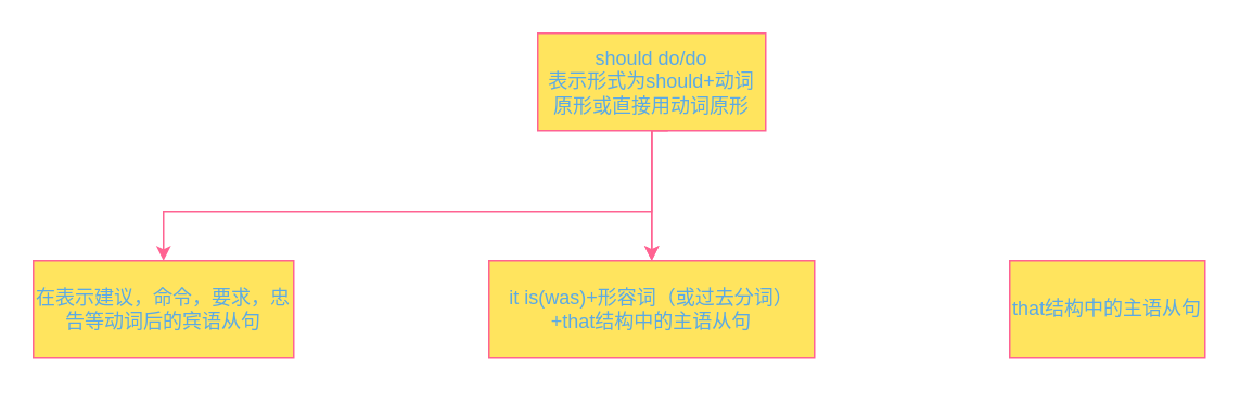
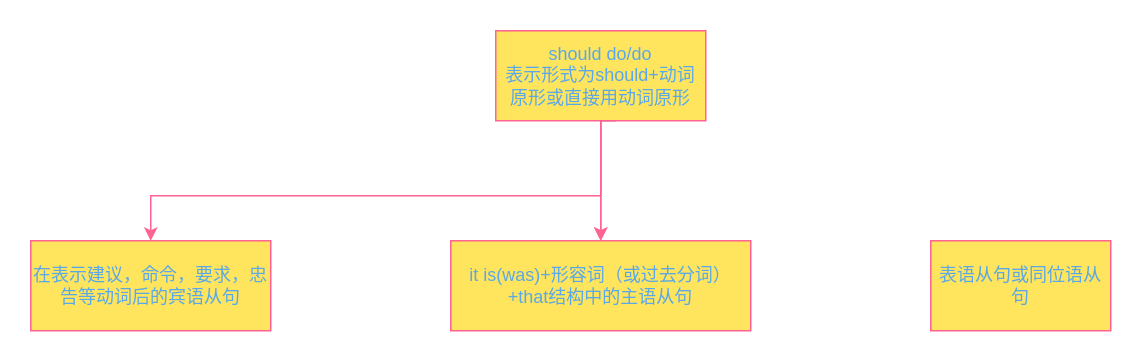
- <mxCell id="6" value="that结构中的主语从句" style="rounded=0;whiteSpace=wrap;html=1;strokeColor=#FF6392;fontColor=#5AA9E6;fillColor=#FFE45E;" vertex="1" parent="1"><mxGeometry x="620" y="160" width="120" height="60" as="geometry" /></mxCell>
+ <mxCell id="6" value="表语从句或同位语从句" style="rounded=0;whiteSpace=wrap;html=1;strokeColor=#FF6392;fontColor=#5AA9E6;fillColor=#FFE45E;" vertex="1" parent="1"><mxGeometry x="620" y="160" width="120" height="60" as="geometry" /></mxCell>
